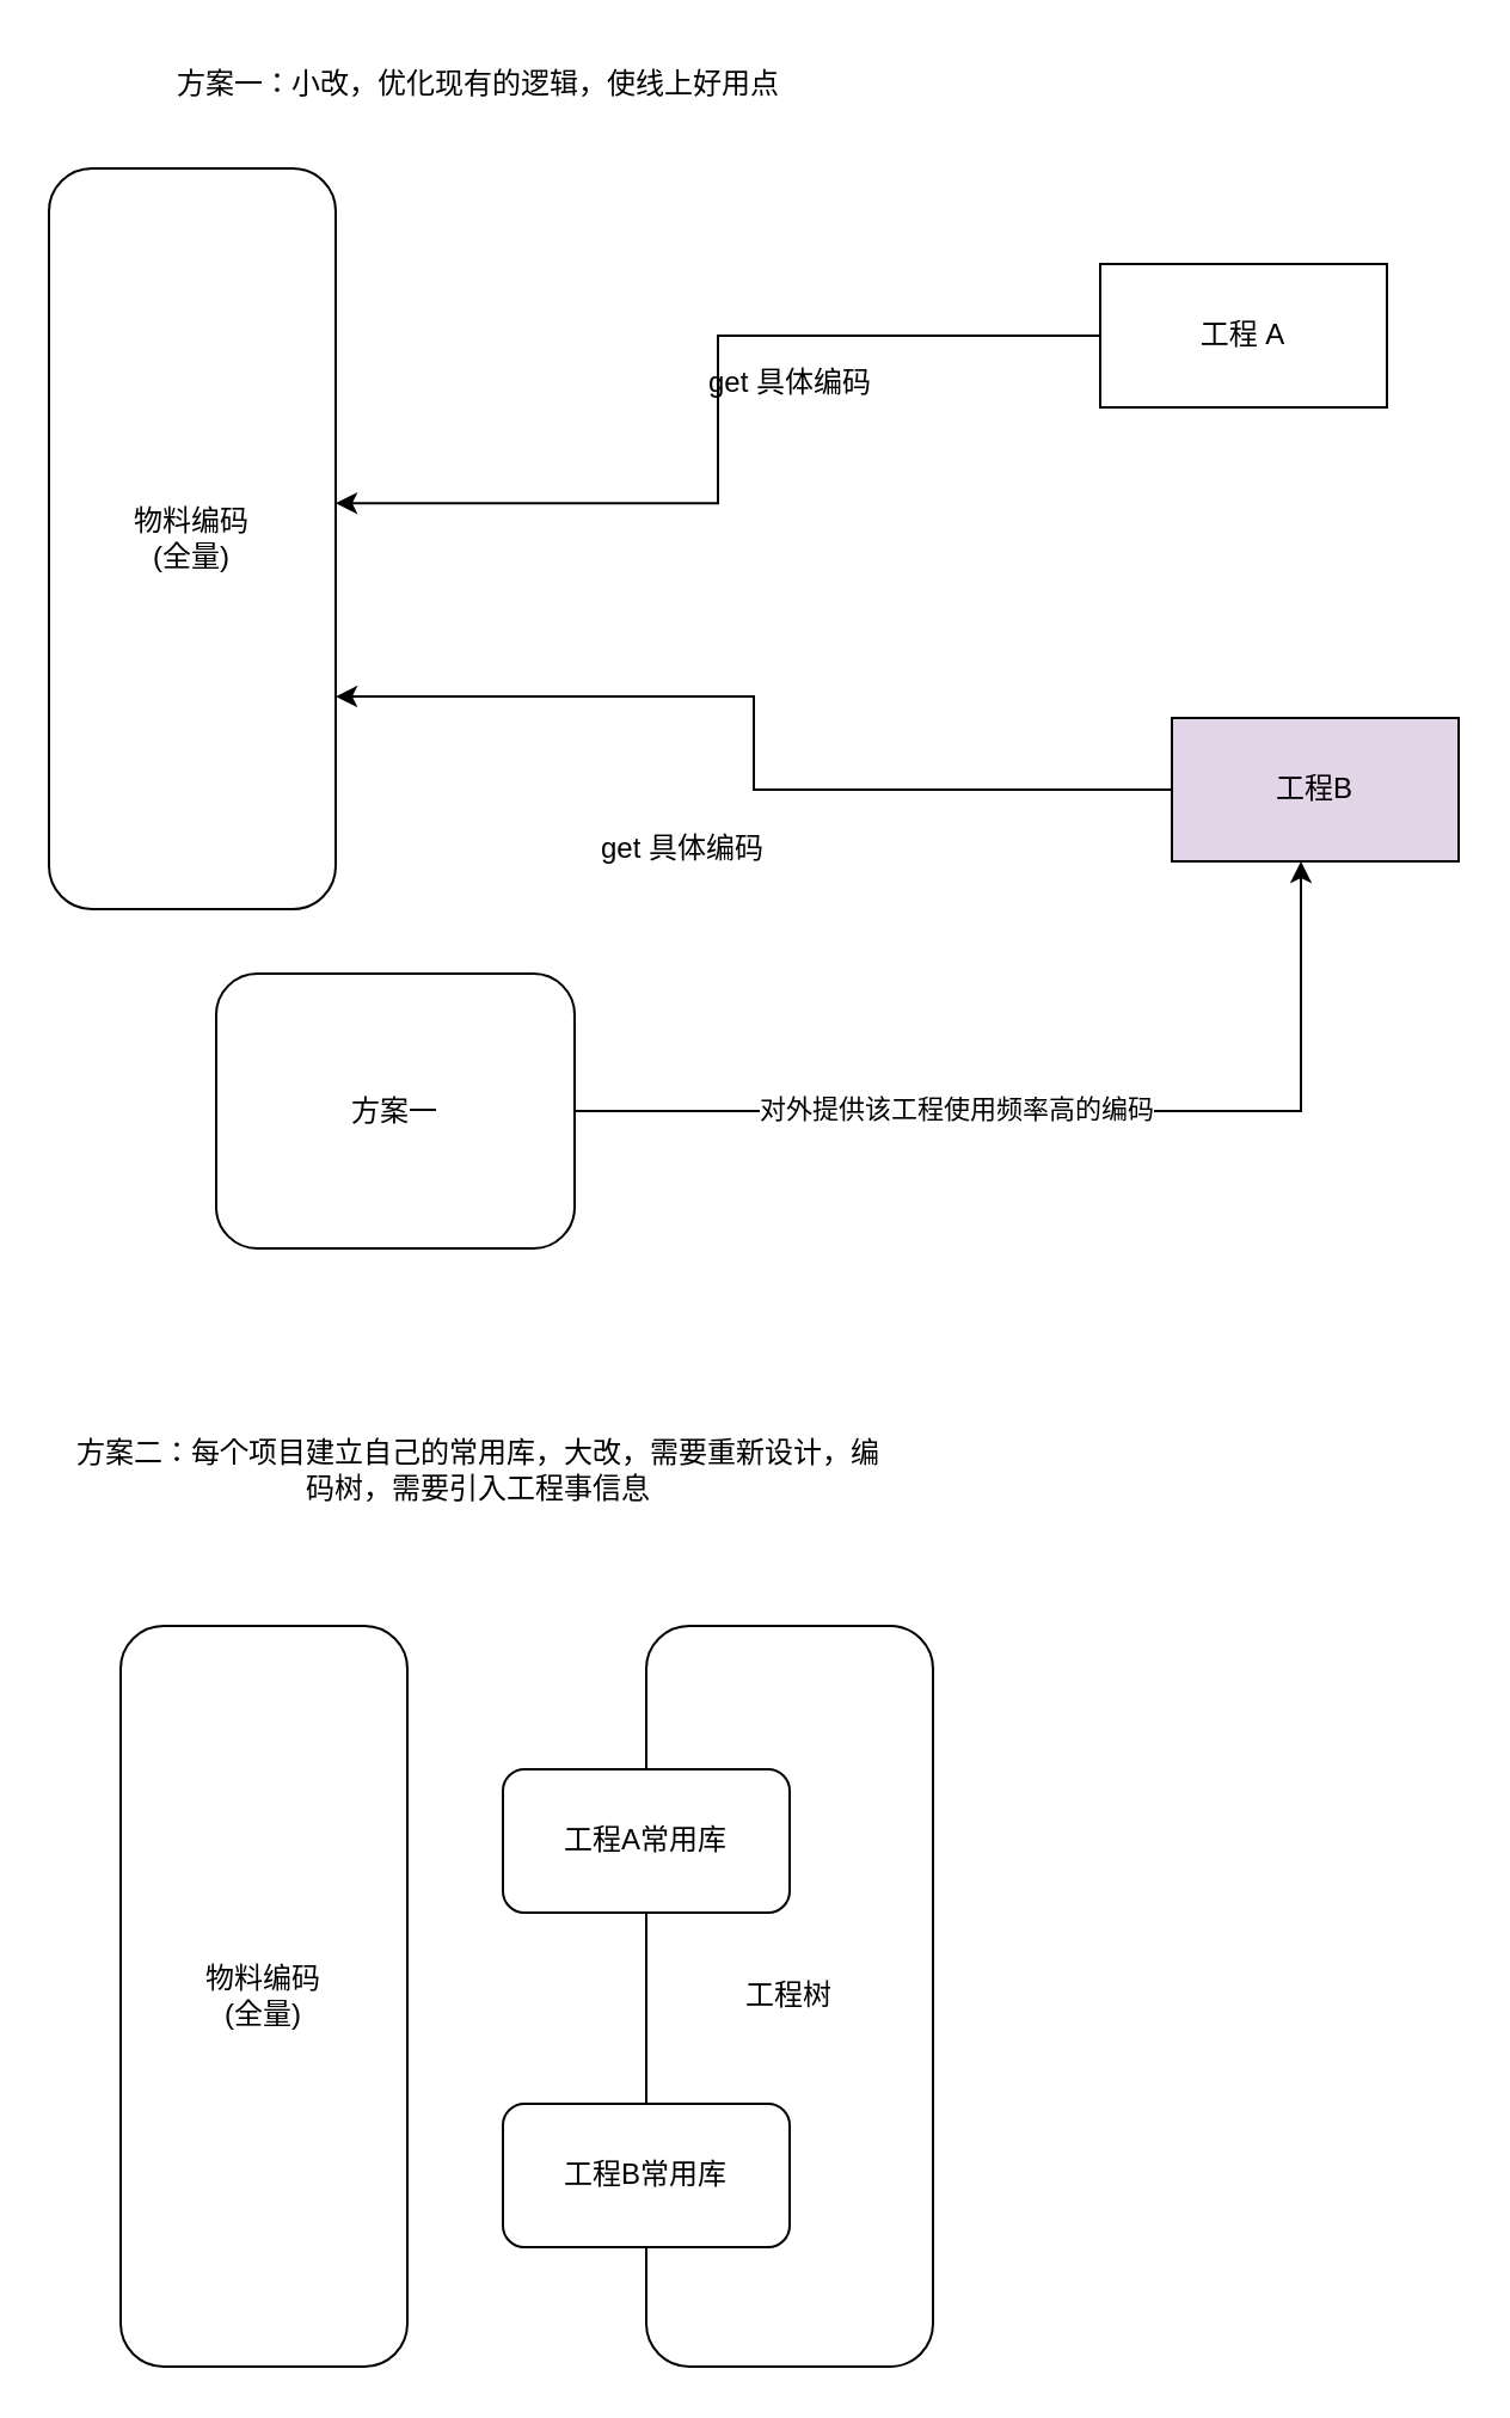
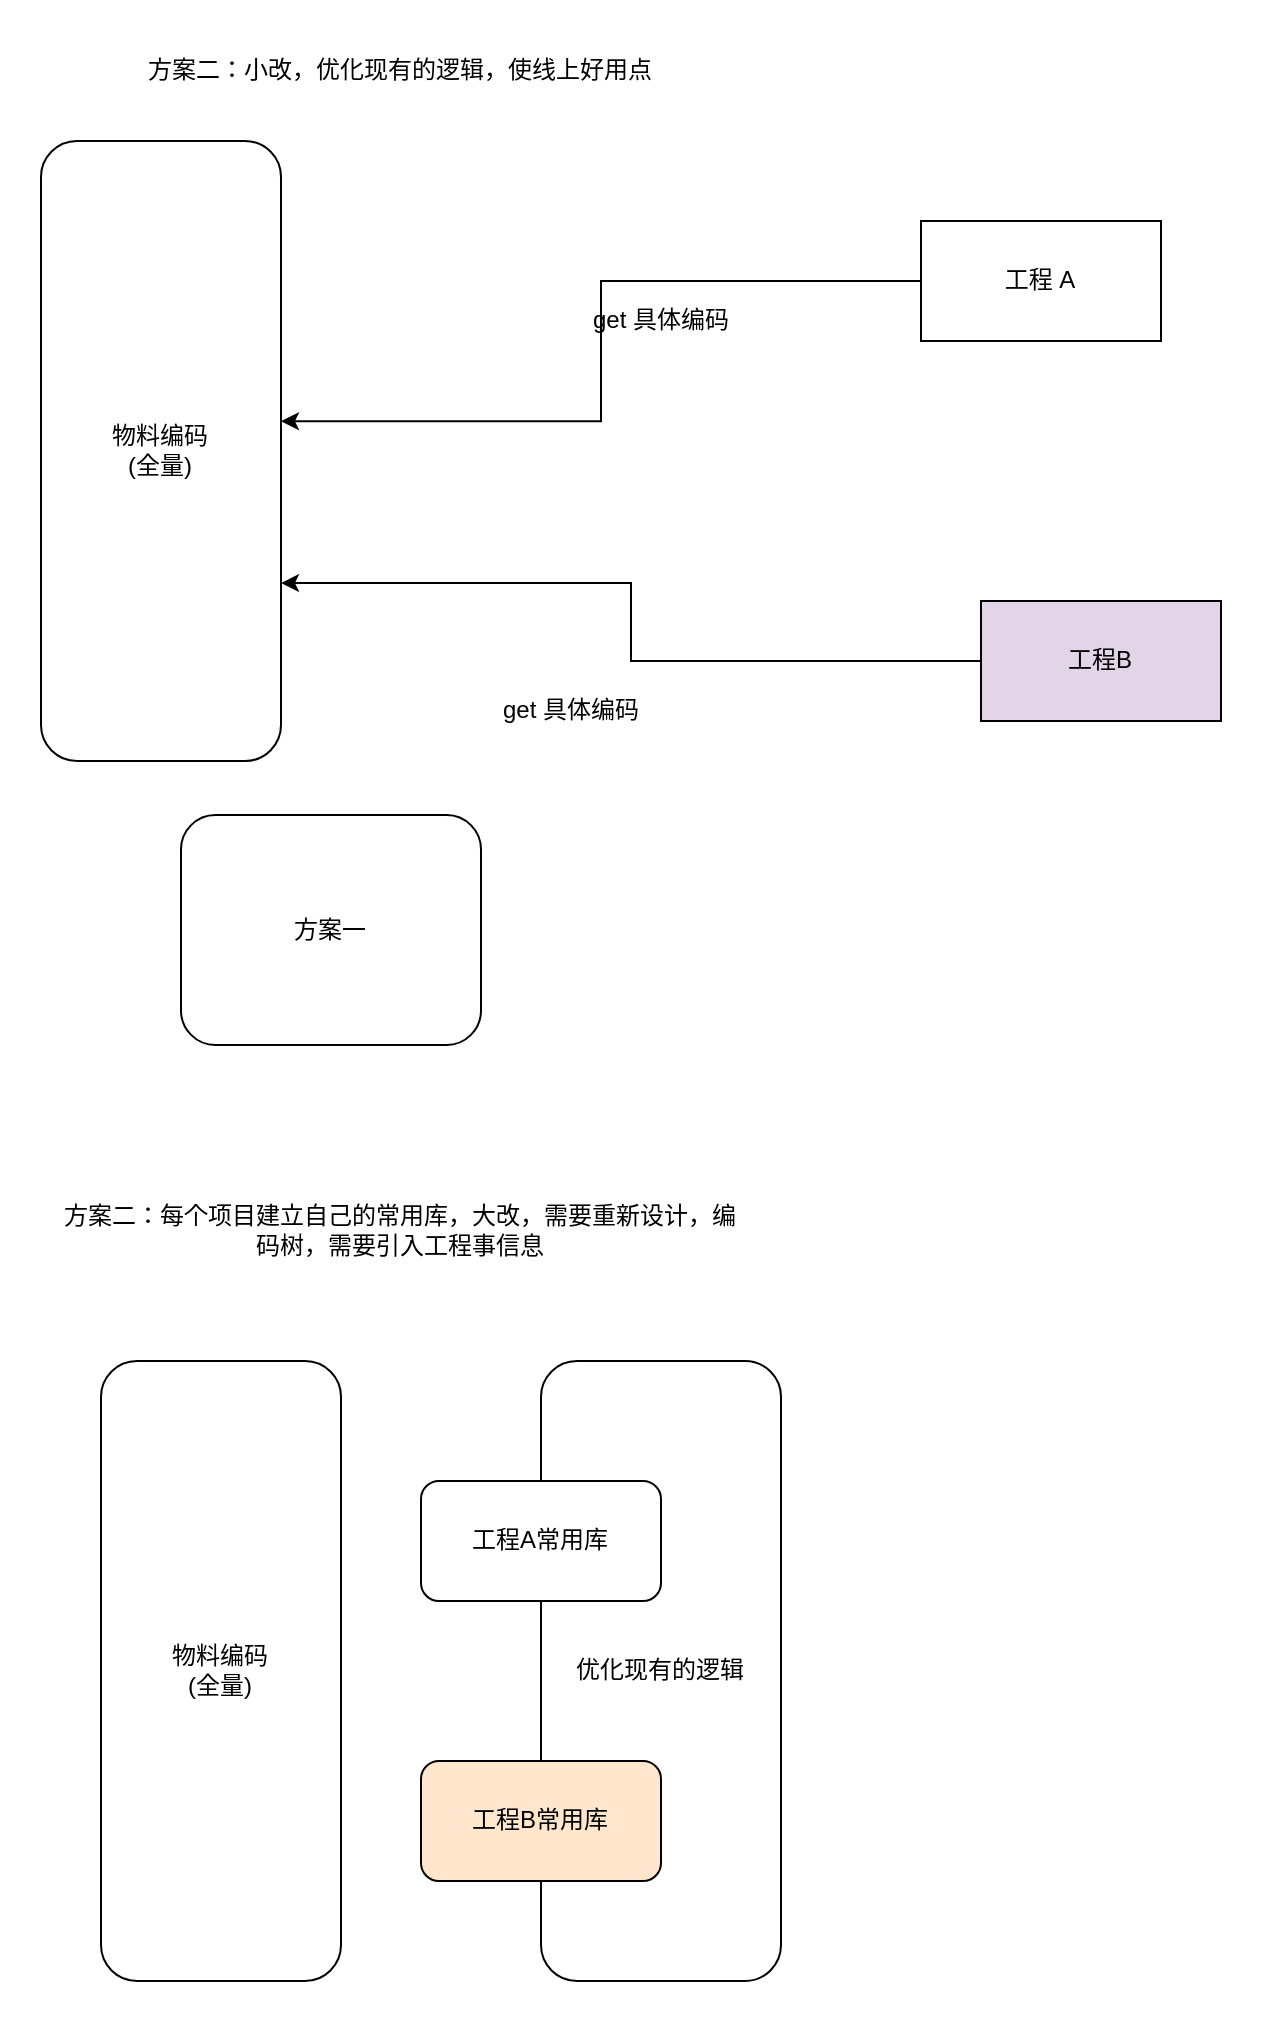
- <mxCell id="12" value="方案一：小改，优化现有的逻辑，使线上好用点" style="text;html=1;strokeColor=none;fillColor=none;align=center;verticalAlign=middle;whiteSpace=wrap;rounded=0;" vertex="1" parent="1"><mxGeometry x="30" y="20" width="340" height="30" as="geometry" /></mxCell>
+ <mxCell id="12" value="方案二：小改，优化现有的逻辑，使线上好用点" style="text;html=1;strokeColor=none;fillColor=none;align=center;verticalAlign=middle;whiteSpace=wrap;rounded=0;" vertex="1" parent="1"><mxGeometry x="30" y="20" width="340" height="30" as="geometry" /></mxCell>
- <mxCell id="9" style="edgeStyle=orthogonalEdgeStyle;rounded=0;orthogonalLoop=1;jettySize=auto;html=1;entryX=0.45;entryY=1;entryDx=0;entryDy=0;entryPerimeter=0;" edge="1" parent="1" source="11" target="6"><mxGeometry relative="1" as="geometry" /></mxCell>
- <mxCell id="10" value="对外提供该工程使用频率高的编码" style="edgeLabel;html=1;align=center;verticalAlign=middle;resizable=0;points=[];" vertex="1" connectable="0" parent="9"><mxGeometry x="-0.22" y="2" relative="1" as="geometry"><mxPoint y="1" as="offset" /></mxGeometry></mxCell>
- <mxCell id="15" value="工程树" style="rounded=1;whiteSpace=wrap;html=1;" vertex="1" parent="1"><mxGeometry x="270" y="680" width="120" height="310" as="geometry" /></mxCell>
+ <mxCell id="15" value="优化现有的逻辑" style="rounded=1;whiteSpace=wrap;html=1;" vertex="1" parent="1"><mxGeometry x="270" y="680" width="120" height="310" as="geometry" /></mxCell>
- <mxCell id="17" value="工程B常用库" style="rounded=1;whiteSpace=wrap;html=1;" vertex="1" parent="1"><mxGeometry x="210" y="880" width="120" height="60" as="geometry" /></mxCell>
+ <mxCell id="17" value="工程B常用库" style="rounded=1;whiteSpace=wrap;html=1;fillColor=#ffe6cc;" vertex="1" parent="1"><mxGeometry x="210" y="880" width="120" height="60" as="geometry" /></mxCell>
